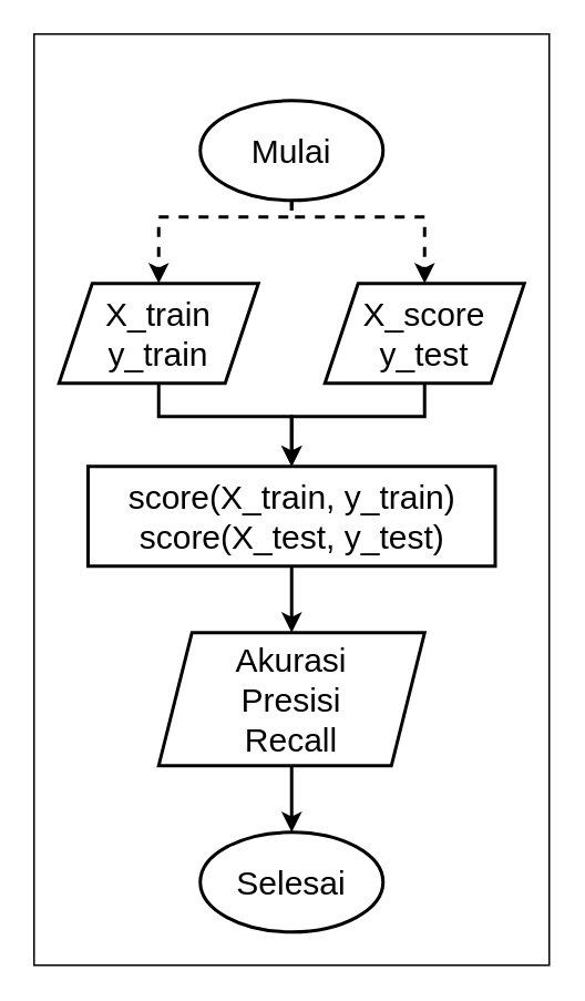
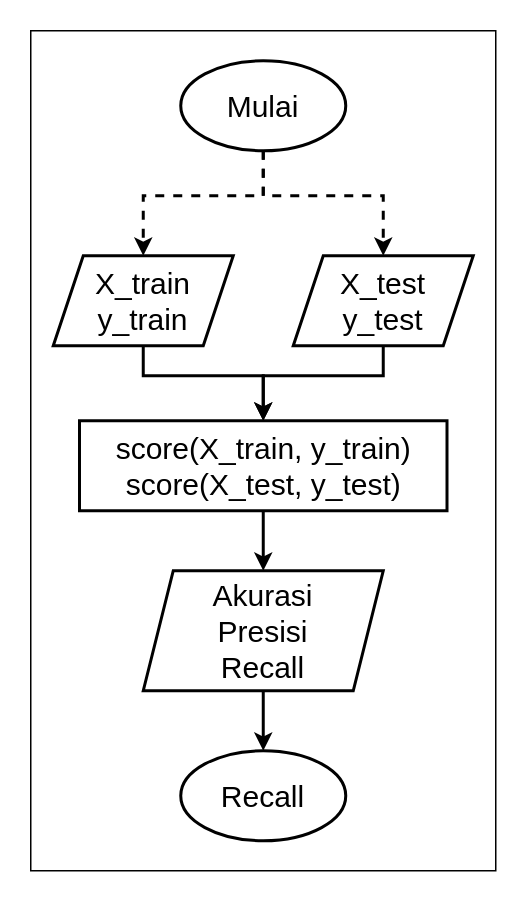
- <mxCell id="4" value="&lt;font style=&quot;font-size: 20px&quot;&gt;Mulai&lt;/font&gt;" style="ellipse;whiteSpace=wrap;html=1;strokeWidth=2;" vertex="1" parent="2"><mxGeometry x="100" y="40" width="110" height="60" as="geometry" /></mxCell>
+ <mxCell id="4" value="&lt;font style=&quot;font-size: 20px&quot;&gt;Mulai&lt;/font&gt;" style="ellipse;whiteSpace=wrap;html=1;strokeWidth=2;" vertex="1" parent="2"><mxGeometry x="100" y="20" width="110" height="60" as="geometry" /></mxCell>
- <mxCell id="11" value="&lt;font style=&quot;font-size: 20px&quot;&gt;X_score&lt;br&gt;y_test&lt;/font&gt;" style="shape=parallelogram;perimeter=parallelogramPerimeter;whiteSpace=wrap;html=1;fixedSize=1;strokeWidth=2;" vertex="1" parent="9"><mxGeometry x="160" width="120" height="60" as="geometry" /></mxCell>
+ <mxCell id="11" value="&lt;font style=&quot;font-size: 20px&quot;&gt;X_test&lt;br&gt;y_test&lt;/font&gt;" style="shape=parallelogram;perimeter=parallelogramPerimeter;whiteSpace=wrap;html=1;fixedSize=1;strokeWidth=2;" vertex="1" parent="9"><mxGeometry x="160" width="120" height="60" as="geometry" /></mxCell>
- <mxCell id="5" value="&lt;font style=&quot;font-size: 20px&quot;&gt;Selesai&lt;/font&gt;" style="ellipse;whiteSpace=wrap;html=1;strokeWidth=2;" vertex="1" parent="2"><mxGeometry x="100" y="480" width="110" height="60" as="geometry" /></mxCell>
+ <mxCell id="5" value="&lt;font style=&quot;font-size: 20px&quot;&gt;Recall&lt;/font&gt;" style="ellipse;whiteSpace=wrap;html=1;strokeWidth=2;" vertex="1" parent="2"><mxGeometry x="100" y="480" width="110" height="60" as="geometry" /></mxCell>
